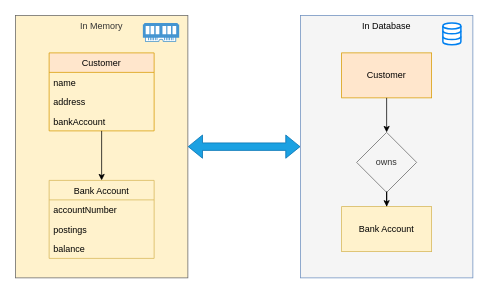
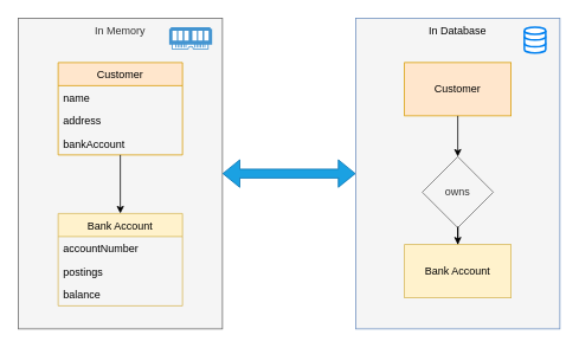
- <mxCell id="2" value="In Memory" style="rounded=0;whiteSpace=wrap;html=1;verticalAlign=top;fillColor=#fff2cc;strokeColor=#666666;fontColor=#333333;" vertex="1" parent="1"><mxGeometry x="20" y="20" width="230" height="350" as="geometry" /></mxCell>
+ <mxCell id="2" value="In Memory" style="rounded=0;whiteSpace=wrap;html=1;verticalAlign=top;fillColor=#f5f5f5;strokeColor=#666666;fontColor=#333333;" vertex="1" parent="1"><mxGeometry x="20" y="20" width="230" height="350" as="geometry" /></mxCell>
